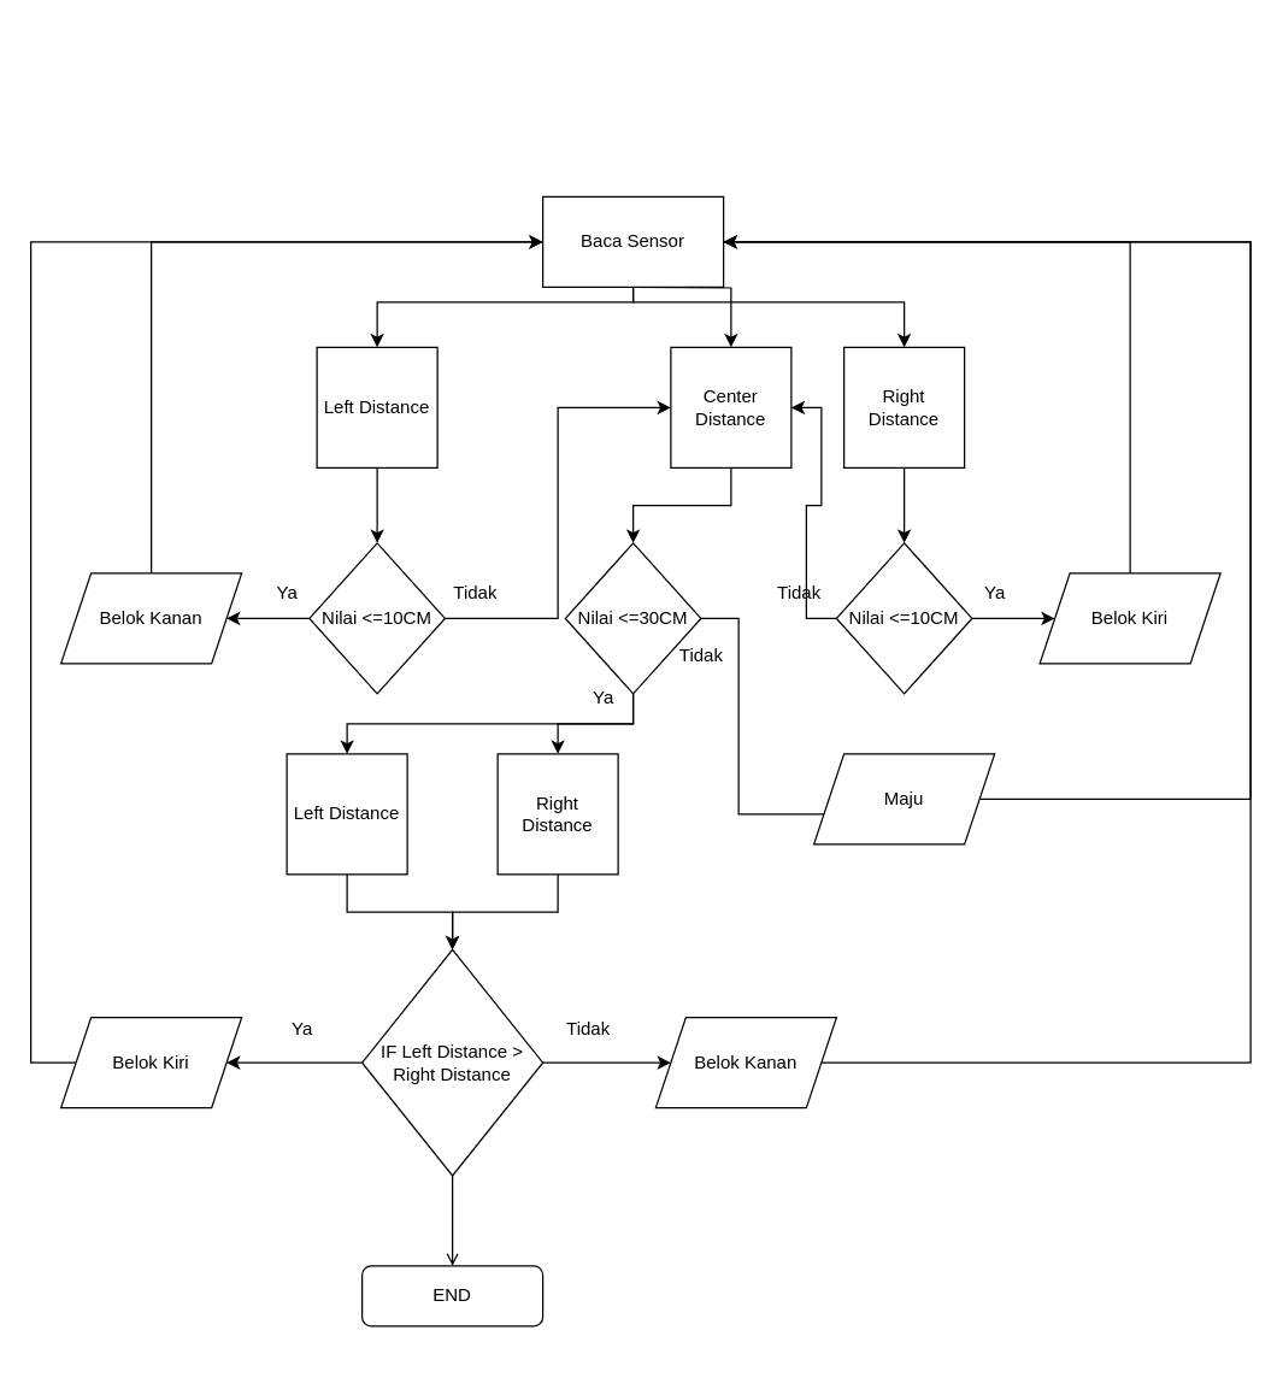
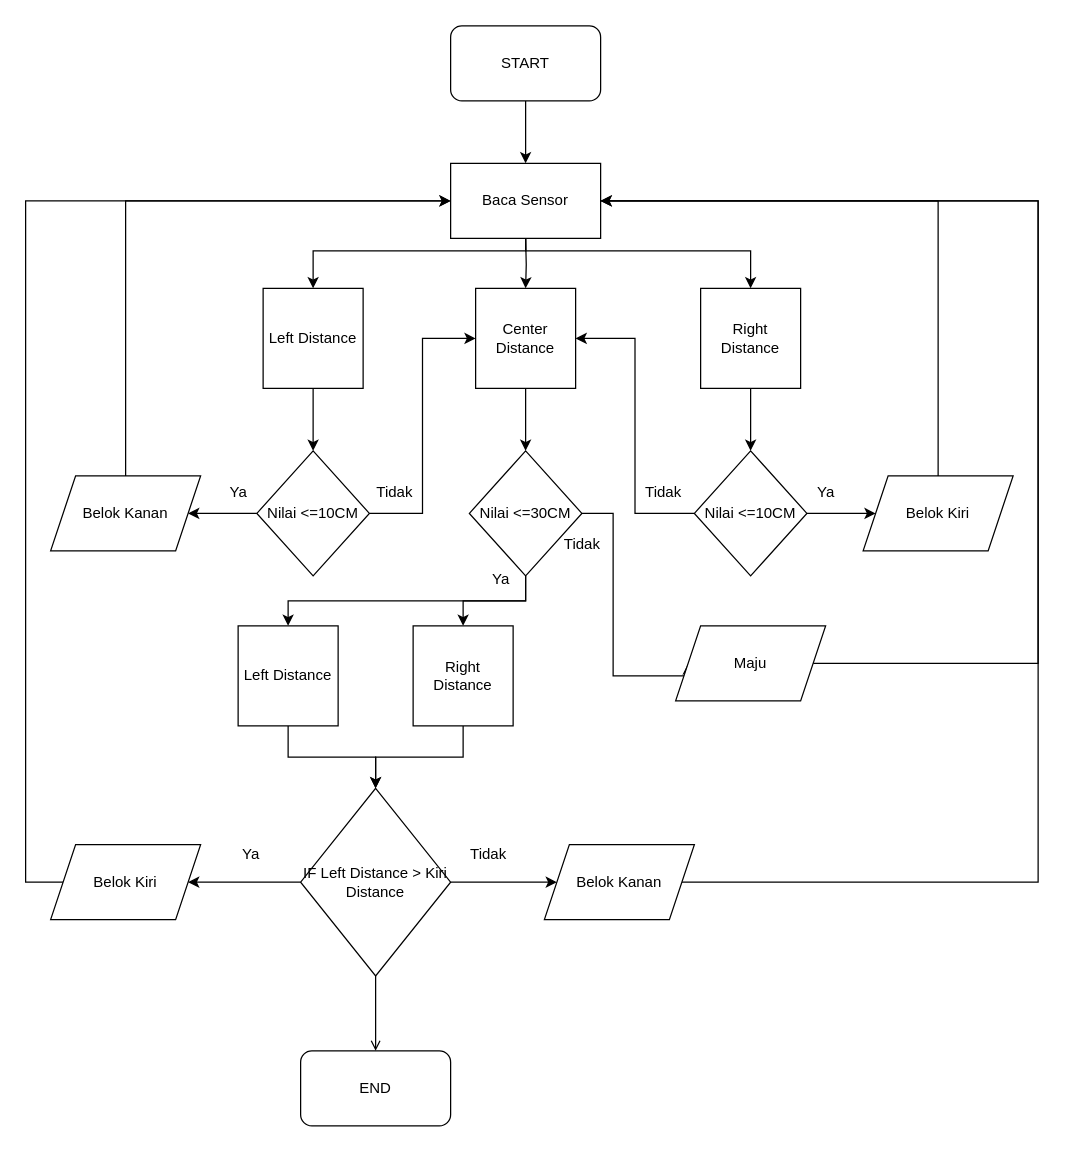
+ <mxCell id="49" value="START" style="rounded=1;whiteSpace=wrap;html=1;" vertex="1" parent="1"><mxGeometry x="360" y="20" width="120" height="60" as="geometry" /></mxCell>
+ <mxCell id="48" value="" style="edgeStyle=orthogonalEdgeStyle;rounded=0;orthogonalLoop=1;jettySize=auto;html=1;" edge="1" parent="1" source="49" target="47"><mxGeometry relative="1" as="geometry" /></mxCell>
- <mxCell id="6" value="Center Distance" style="whiteSpace=wrap;html=1;aspect=fixed;" vertex="1" parent="1"><mxGeometry x="445" y="230" width="80" height="80" as="geometry" /></mxCell>
+ <mxCell id="6" value="Center Distance" style="whiteSpace=wrap;html=1;aspect=fixed;" vertex="1" parent="1"><mxGeometry x="380" y="230" width="80" height="80" as="geometry" /></mxCell>
- <mxCell id="13" style="edgeStyle=orthogonalEdgeStyle;rounded=0;orthogonalLoop=1;jettySize=auto;html=1;entryX=0;entryY=0.5;entryDx=0;entryDy=0;endArrow=none;" edge="1" parent="1" source="16" target="40"><mxGeometry relative="1" as="geometry"><mxPoint x="510" y="530" as="targetPoint" /><Array as="points"><mxPoint x="490" y="410" /><mxPoint x="490" y="540" /><mxPoint x="550" y="540" /></Array></mxGeometry></mxCell>
+ <mxCell id="13" style="edgeStyle=orthogonalEdgeStyle;rounded=0;orthogonalLoop=1;jettySize=auto;html=1;entryX=0;entryY=0.5;entryDx=0;entryDy=0;" edge="1" parent="1" source="16" target="40"><mxGeometry relative="1" as="geometry"><mxPoint x="510" y="530" as="targetPoint" /><Array as="points"><mxPoint x="490" y="410" /><mxPoint x="490" y="540" /><mxPoint x="550" y="540" /></Array></mxGeometry></mxCell>
- <mxCell id="33" value="IF Left Distance &amp;gt; Right Distance" style="rhombus;whiteSpace=wrap;html=1;" vertex="1" parent="1"><mxGeometry x="240" y="630" width="120" height="150" as="geometry" /></mxCell>
+ <mxCell id="33" value="IF Left Distance &amp;gt; Kiri Distance" style="rhombus;whiteSpace=wrap;html=1;" vertex="1" parent="1"><mxGeometry x="240" y="630" width="120" height="150" as="geometry" /></mxCell>
- <mxCell id="50" value="END" style="rounded=1;whiteSpace=wrap;html=1;" vertex="1" parent="1"><mxGeometry x="240" y="840" width="120" height="40" as="geometry" /></mxCell>
+ <mxCell id="50" value="END" style="rounded=1;whiteSpace=wrap;html=1;" vertex="1" parent="1"><mxGeometry x="240" y="840" width="120" height="60" as="geometry" /></mxCell>
